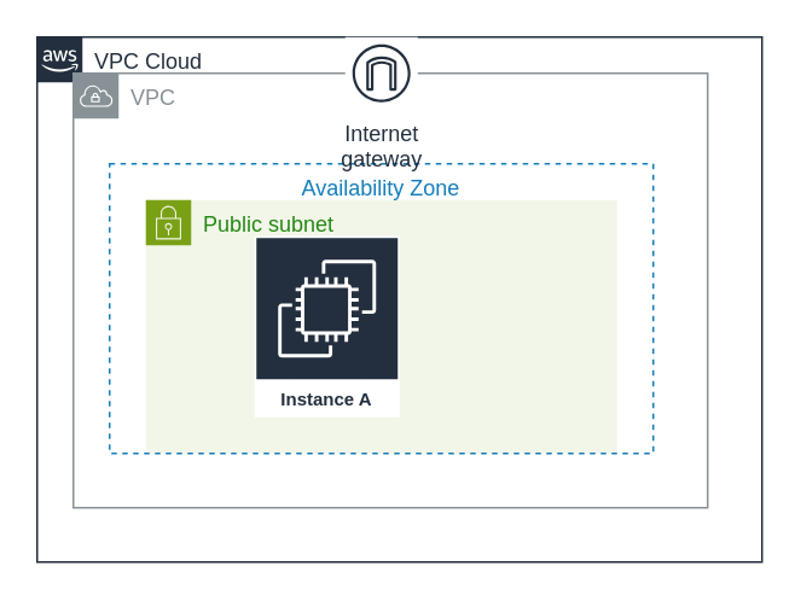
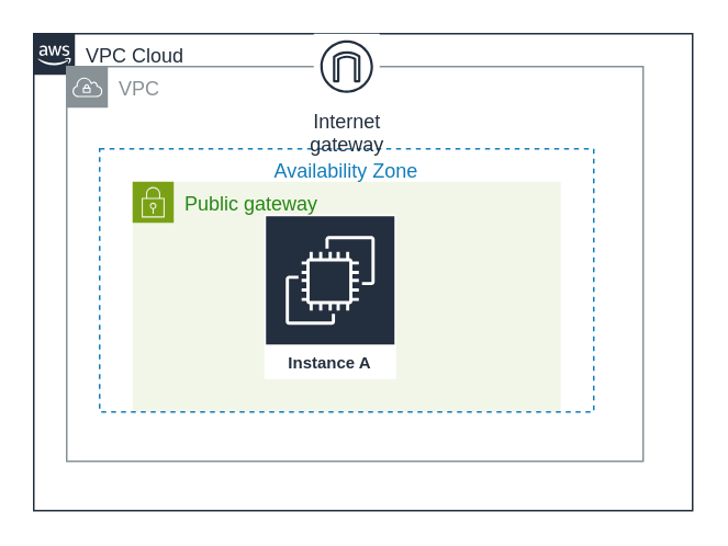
- <mxCell id="3" value="Public subnet" style="points=[[0,0],[0.25,0],[0.5,0],[0.75,0],[1,0],[1,0.25],[1,0.5],[1,0.75],[1,1],[0.75,1],[0.5,1],[0.25,1],[0,1],[0,0.75],[0,0.5],[0,0.25]];outlineConnect=0;gradientColor=none;html=1;whiteSpace=wrap;fontSize=12;fontStyle=0;container=1;pointerEvents=0;collapsible=0;recursiveResize=0;shape=mxgraph.aws4.group;grIcon=mxgraph.aws4.group_security_group;grStroke=0;strokeColor=#7AA116;fillColor=#F2F6E8;verticalAlign=top;align=left;spacingLeft=30;fontColor=#248814;dashed=0;" vertex="1" parent="2"><mxGeometry x="60" y="90" width="260" height="140" as="geometry" /></mxCell>
+ <mxCell id="3" value="Public gateway" style="points=[[0,0],[0.25,0],[0.5,0],[0.75,0],[1,0],[1,0.25],[1,0.5],[1,0.75],[1,1],[0.75,1],[0.5,1],[0.25,1],[0,1],[0,0.75],[0,0.5],[0,0.25]];outlineConnect=0;gradientColor=none;html=1;whiteSpace=wrap;fontSize=12;fontStyle=0;container=1;pointerEvents=0;collapsible=0;recursiveResize=0;shape=mxgraph.aws4.group;grIcon=mxgraph.aws4.group_security_group;grStroke=0;strokeColor=#7AA116;fillColor=#F2F6E8;verticalAlign=top;align=left;spacingLeft=30;fontColor=#248814;dashed=0;" vertex="1" parent="2"><mxGeometry x="60" y="90" width="260" height="140" as="geometry" /></mxCell>
- <mxCell id="4" value="Instance A" style="sketch=0;outlineConnect=0;fontColor=#232F3E;gradientColor=none;strokeColor=#ffffff;fillColor=#232F3E;dashed=0;verticalLabelPosition=middle;verticalAlign=bottom;align=center;html=1;whiteSpace=wrap;fontSize=10;fontStyle=1;spacing=3;shape=mxgraph.aws4.productIcon;prIcon=mxgraph.aws4.ec2;" vertex="1" parent="3"><mxGeometry x="60" y="20" width="80" height="100" as="geometry" /></mxCell>
+ <mxCell id="4" value="Instance A" style="sketch=0;outlineConnect=0;fontColor=#232F3E;gradientColor=none;strokeColor=#ffffff;fillColor=#232F3E;dashed=0;verticalLabelPosition=middle;verticalAlign=bottom;align=center;html=1;whiteSpace=wrap;fontSize=10;fontStyle=1;spacing=3;shape=mxgraph.aws4.productIcon;prIcon=mxgraph.aws4.ec2;" vertex="1" parent="3"><mxGeometry x="80" y="20" width="80" height="100" as="geometry" /></mxCell>
